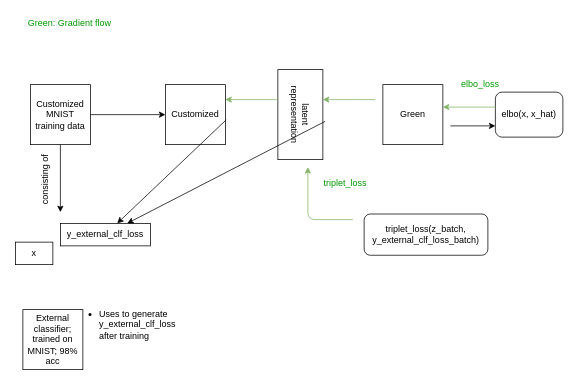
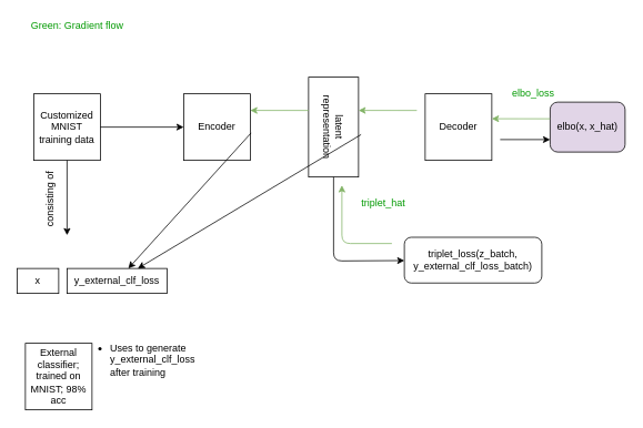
- <mxCell id="8" value="Customized" style="whiteSpace=wrap;html=1;aspect=fixed;" vertex="1" parent="1"><mxGeometry x="220" y="112" width="80" height="80" as="geometry" /></mxCell>
+ <mxCell id="8" value="Encoder" style="whiteSpace=wrap;html=1;aspect=fixed;" vertex="1" parent="1"><mxGeometry x="220" y="112" width="80" height="80" as="geometry" /></mxCell>
- <mxCell id="10" value="Green" style="whiteSpace=wrap;html=1;aspect=fixed;" vertex="1" parent="1"><mxGeometry x="510" y="112" width="80" height="80" as="geometry" /></mxCell>
+ <mxCell id="10" value="Decoder" style="whiteSpace=wrap;html=1;aspect=fixed;" vertex="1" parent="1"><mxGeometry x="510" y="112" width="80" height="80" as="geometry" /></mxCell>
- <mxCell id="19" value="elbo(x, x_hat)" style="rounded=1;whiteSpace=wrap;html=1;" vertex="1" parent="1"><mxGeometry x="660" y="122" width="90" height="60" as="geometry" /></mxCell>
+ <mxCell id="19" value="elbo(x, x_hat)" style="rounded=1;whiteSpace=wrap;html=1;fillColor=#e1d5e7;" vertex="1" parent="1"><mxGeometry x="660" y="122" width="90" height="60" as="geometry" /></mxCell>
- <mxCell id="18" value="&lt;font color=&quot;#009900&quot;&gt;triplet_loss&lt;/font&gt;" style="text;html=1;strokeColor=none;fillColor=none;align=center;verticalAlign=middle;whiteSpace=wrap;rounded=0;" vertex="1" parent="1"><mxGeometry x="395" y="235" width="130" height="18" as="geometry" /></mxCell>
+ <mxCell id="18" value="&lt;font color=&quot;#009900&quot;&gt;triplet_hat&lt;/font&gt;" style="text;html=1;strokeColor=none;fillColor=none;align=center;verticalAlign=middle;whiteSpace=wrap;rounded=0;" vertex="1" parent="1"><mxGeometry x="395" y="235" width="130" height="18" as="geometry" /></mxCell>
+ <mxCell id="14" value="" style="endArrow=classic;html=1;exitX=1;exitY=0.5;exitDx=0;exitDy=0;" edge="1" parent="1" source="9" target="13"><mxGeometry width="50" height="50" relative="1" as="geometry"><mxPoint x="410" y="222" as="sourcePoint" /><mxPoint x="580" y="242" as="targetPoint" /><Array as="points"><mxPoint x="400" y="313" /></Array></mxGeometry></mxCell>
- <mxCell id="6" value="y_external_clf_loss" style="rounded=0;whiteSpace=wrap;html=1;" vertex="1" parent="1"><mxGeometry x="80" y="297" width="120" height="30" as="geometry" /></mxCell>
+ <mxCell id="6" value="y_external_clf_loss" style="rounded=0;whiteSpace=wrap;html=1;" vertex="1" parent="1"><mxGeometry x="80" y="322" width="120" height="30" as="geometry" /></mxCell>
